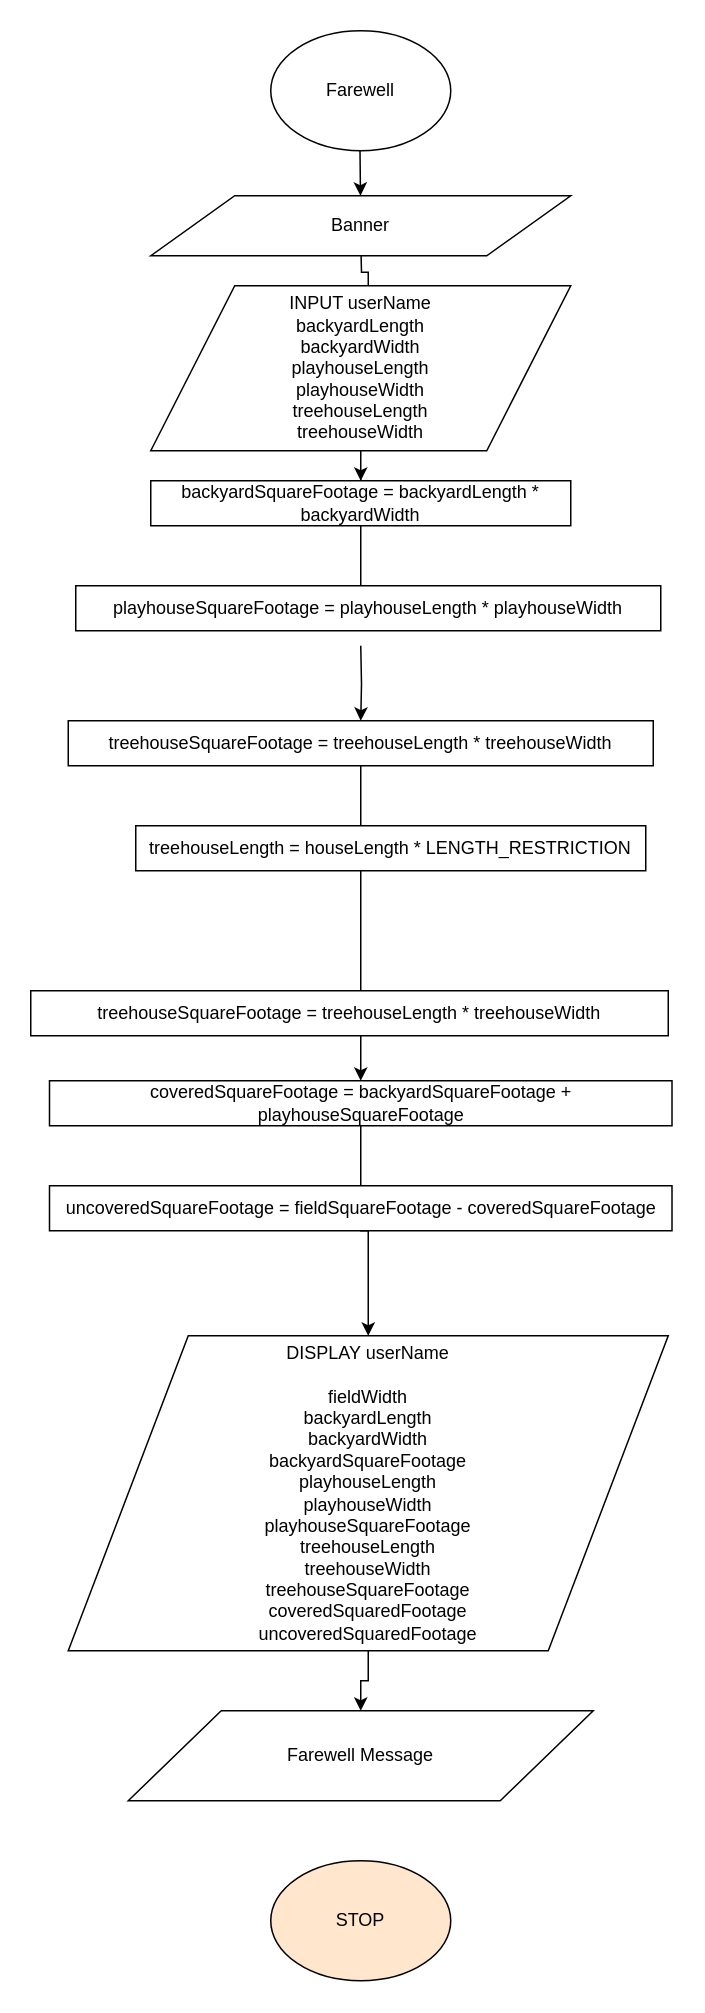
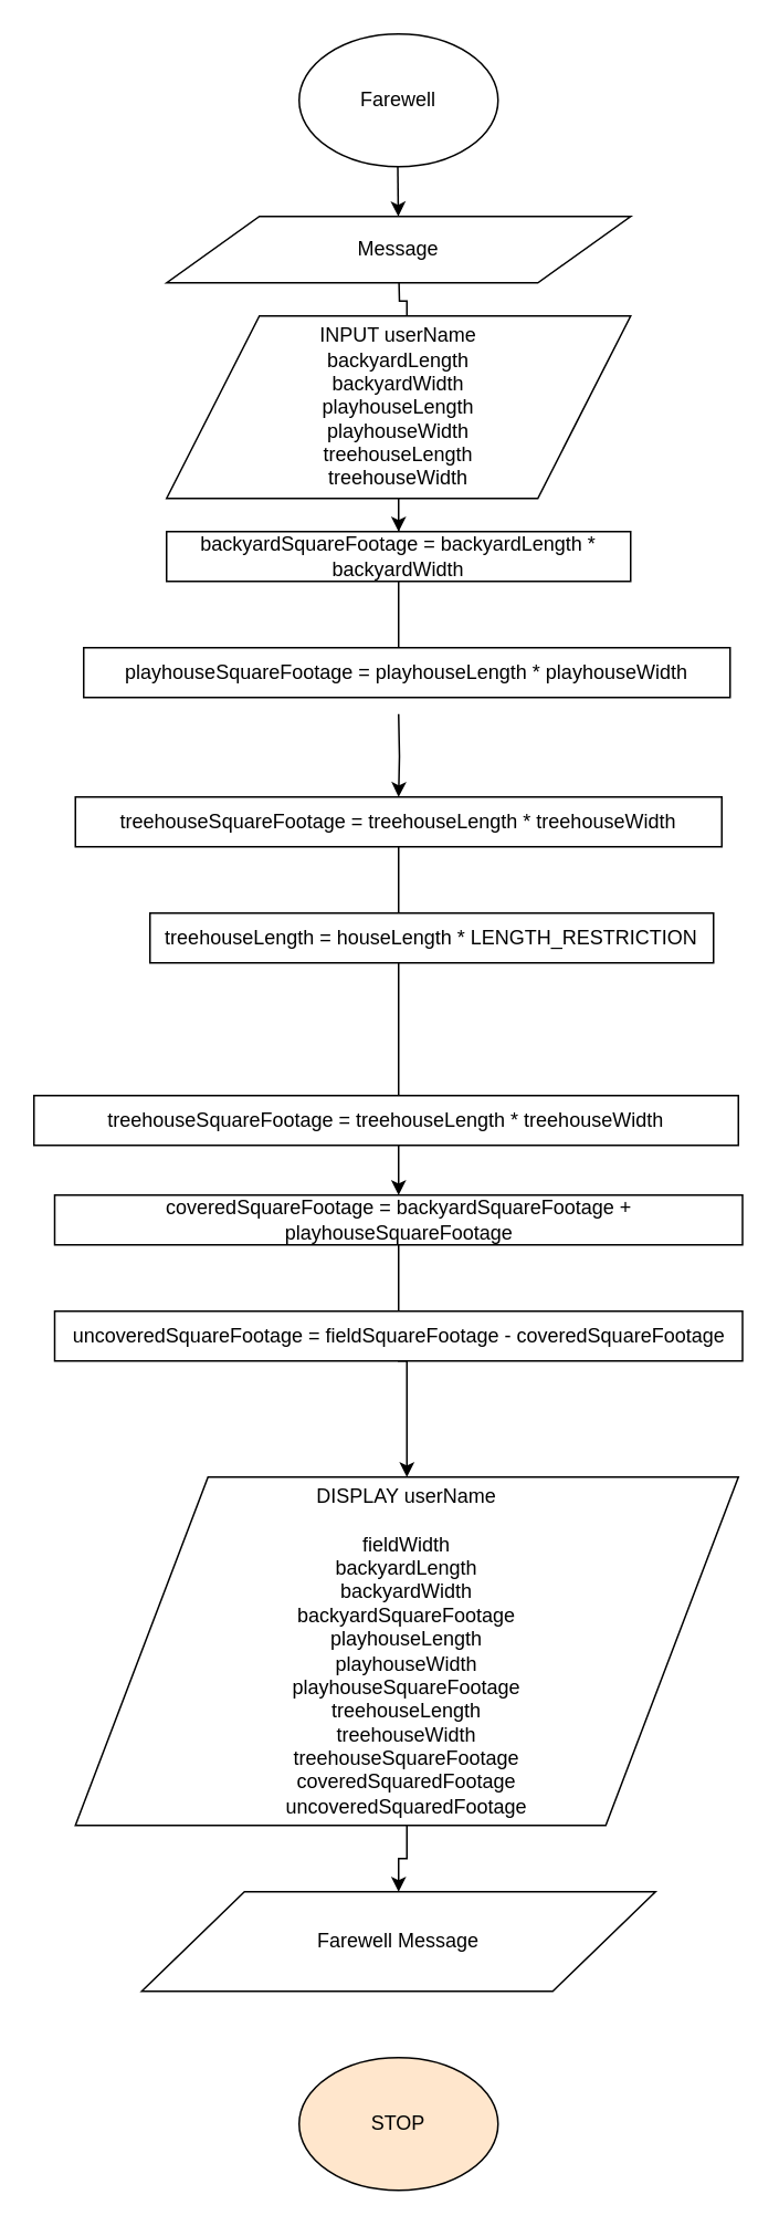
- <mxCell id="5" value="Banner" style="shape=parallelogram;perimeter=parallelogramPerimeter;whiteSpace=wrap;html=1;" parent="1" vertex="1"><mxGeometry x="100" y="130" width="280" height="40" as="geometry" /></mxCell>
+ <mxCell id="5" value="Message" style="shape=parallelogram;perimeter=parallelogramPerimeter;whiteSpace=wrap;html=1;" parent="1" vertex="1"><mxGeometry x="100" y="130" width="280" height="40" as="geometry" /></mxCell>
